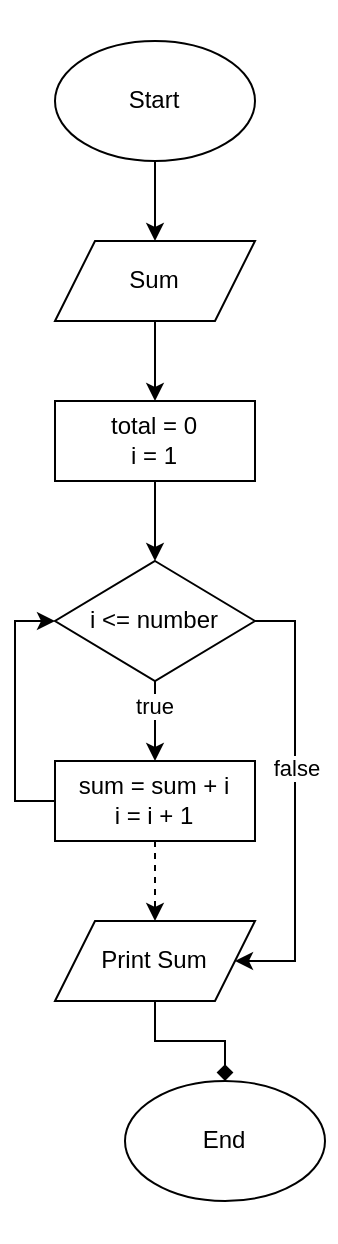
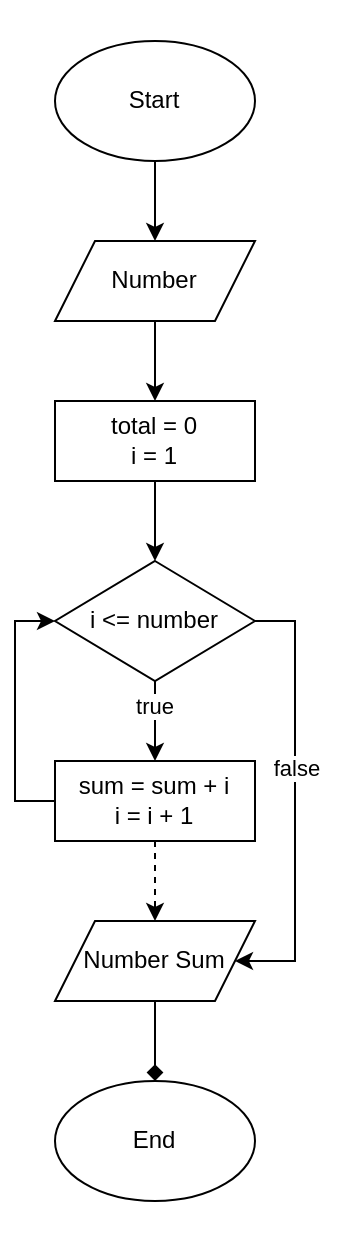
- <mxCell id="5" value="Sum" style="shape=parallelogram;perimeter=parallelogramPerimeter;whiteSpace=wrap;html=1;fixedSize=1;" vertex="1" parent="1"><mxGeometry x="20" y="120" width="100" height="40" as="geometry" /></mxCell>
+ <mxCell id="5" value="Number" style="shape=parallelogram;perimeter=parallelogramPerimeter;whiteSpace=wrap;html=1;fixedSize=1;" vertex="1" parent="1"><mxGeometry x="20" y="120" width="100" height="40" as="geometry" /></mxCell>
- <mxCell id="17" value="Print Sum" style="shape=parallelogram;perimeter=parallelogramPerimeter;whiteSpace=wrap;html=1;fixedSize=1;" vertex="1" parent="1"><mxGeometry x="20" y="460" width="100" height="40" as="geometry" /></mxCell>
+ <mxCell id="17" value="Number Sum" style="shape=parallelogram;perimeter=parallelogramPerimeter;whiteSpace=wrap;html=1;fixedSize=1;" vertex="1" parent="1"><mxGeometry x="20" y="460" width="100" height="40" as="geometry" /></mxCell>
- <mxCell id="18" value="End" style="ellipse;whiteSpace=wrap;html=1;" vertex="1" parent="1"><mxGeometry x="55" y="540" width="100" height="60" as="geometry" /></mxCell>
+ <mxCell id="18" value="End" style="ellipse;whiteSpace=wrap;html=1;" vertex="1" parent="1"><mxGeometry x="20" y="540" width="100" height="60" as="geometry" /></mxCell>
